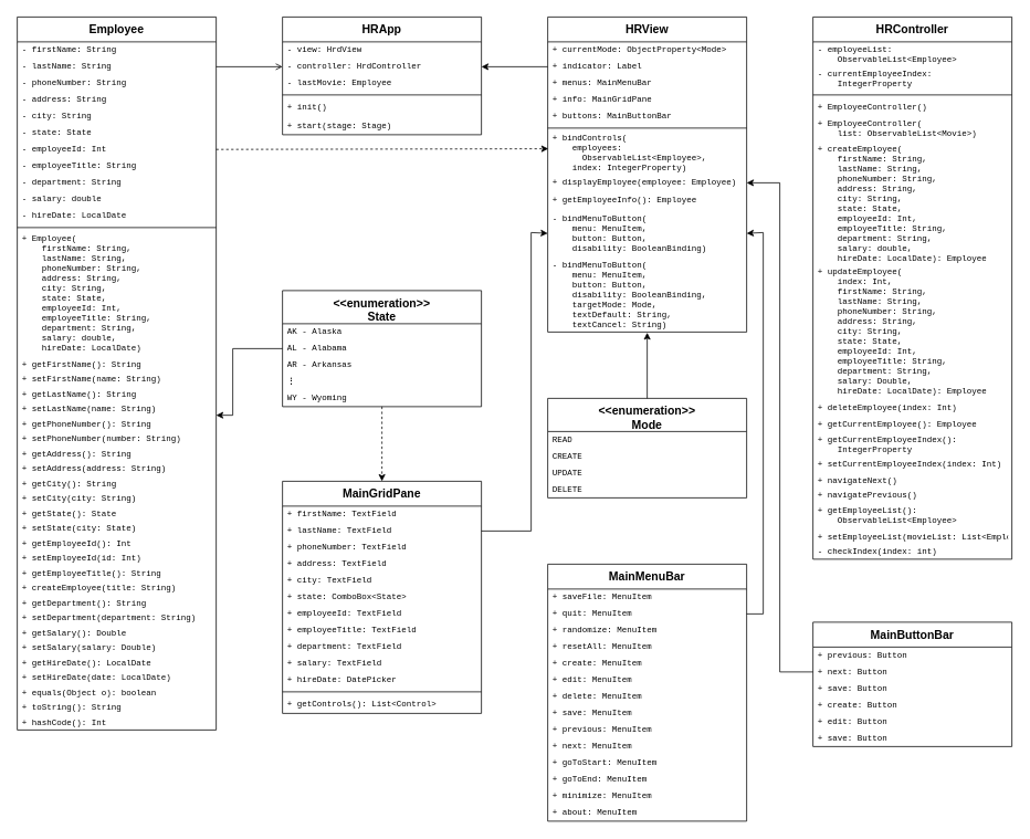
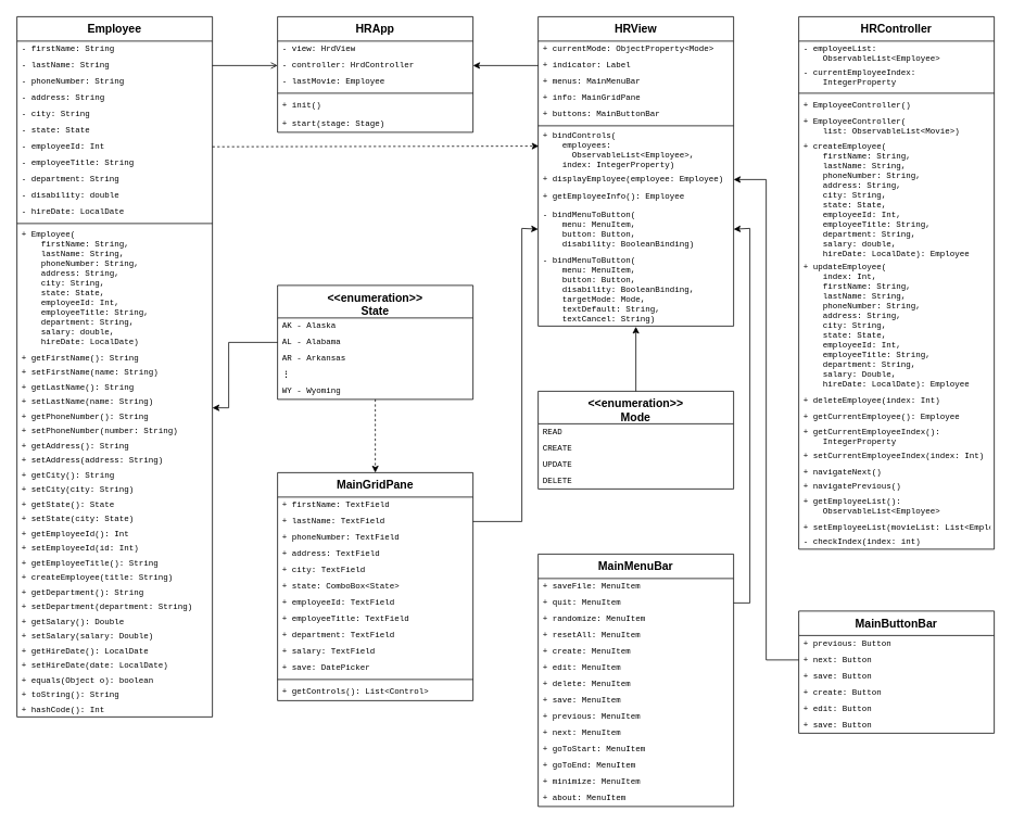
- <mxCell id="12" value="- salary: double" style="text;strokeColor=none;fillColor=none;align=left;verticalAlign=middle;spacingLeft=4;spacingRight=4;overflow=hidden;rotatable=0;points=[[0,0.5],[1,0.5]];portConstraint=eastwest;whiteSpace=wrap;html=1;fontSize=10;fontFamily=Courier New;" parent="2" vertex="1"><mxGeometry y="210" width="240" height="20" as="geometry" /></mxCell>
+ <mxCell id="12" value="- disability: double" style="text;strokeColor=none;fillColor=none;align=left;verticalAlign=middle;spacingLeft=4;spacingRight=4;overflow=hidden;rotatable=0;points=[[0,0.5],[1,0.5]];portConstraint=eastwest;whiteSpace=wrap;html=1;fontSize=10;fontFamily=Courier New;" parent="2" vertex="1"><mxGeometry y="210" width="240" height="20" as="geometry" /></mxCell>
- <mxCell id="88" value="+ hireDate: DatePicker" style="text;strokeColor=none;fillColor=none;align=left;verticalAlign=middle;spacingLeft=4;spacingRight=4;overflow=hidden;rotatable=0;points=[[0,0.5],[1,0.5]];portConstraint=eastwest;whiteSpace=wrap;html=1;fontSize=10;fontFamily=Courier New;" parent="77" vertex="1"><mxGeometry y="230" width="240" height="20" as="geometry" /></mxCell>
+ <mxCell id="88" value="+ save: DatePicker" style="text;strokeColor=none;fillColor=none;align=left;verticalAlign=middle;spacingLeft=4;spacingRight=4;overflow=hidden;rotatable=0;points=[[0,0.5],[1,0.5]];portConstraint=eastwest;whiteSpace=wrap;html=1;fontSize=10;fontFamily=Courier New;" parent="77" vertex="1"><mxGeometry y="230" width="240" height="20" as="geometry" /></mxCell>
